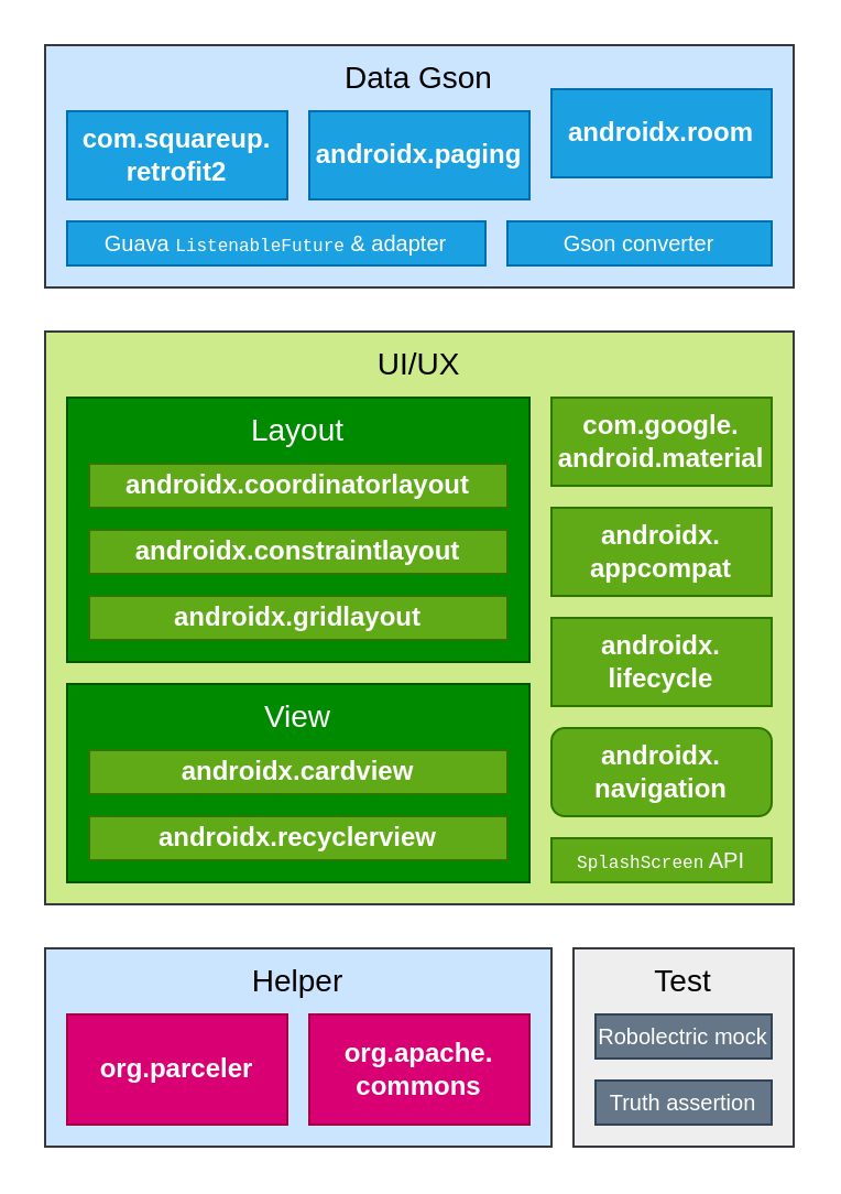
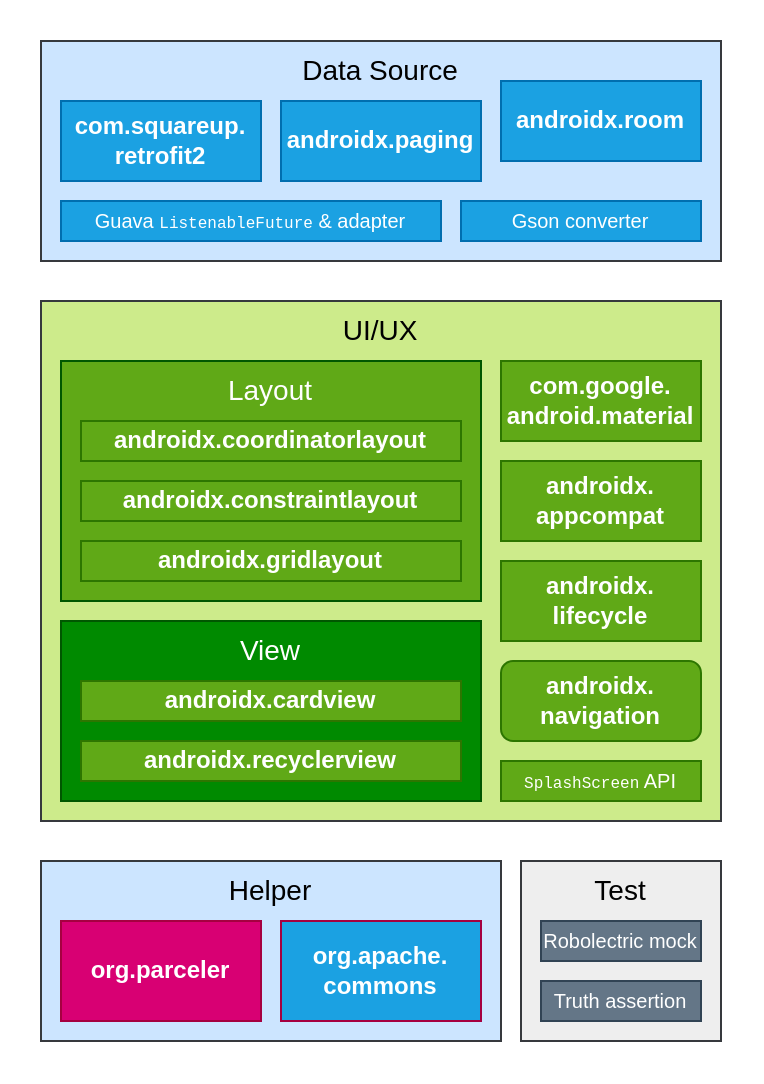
- <mxCell id="4" value="Data Gson" style="rounded=0;whiteSpace=wrap;html=1;verticalAlign=top;fillColor=#cce5ff;strokeColor=#36393d;fontSize=14;fontColor=#000000;" parent="1" vertex="1"><mxGeometry x="20" y="20" width="340" height="110" as="geometry" /></mxCell>
+ <mxCell id="4" value="Data Source" style="rounded=0;whiteSpace=wrap;html=1;verticalAlign=top;fillColor=#cce5ff;strokeColor=#36393d;fontSize=14;fontColor=#000000;" parent="1" vertex="1"><mxGeometry x="20" y="20" width="340" height="110" as="geometry" /></mxCell>
- <mxCell id="11" value="Layout" style="rounded=0;whiteSpace=wrap;html=1;verticalAlign=top;fillColor=#008a00;strokeColor=#005700;fontSize=14;fontColor=#ffffff;" parent="1" vertex="1"><mxGeometry x="30" y="180" width="210" height="120" as="geometry" /></mxCell>
+ <mxCell id="11" value="Layout" style="rounded=0;whiteSpace=wrap;html=1;verticalAlign=top;fillColor=#60a917;strokeColor=#005700;fontSize=14;fontColor=#ffffff;" parent="1" vertex="1"><mxGeometry x="30" y="180" width="210" height="120" as="geometry" /></mxCell>
- <mxCell id="23" value="org.apache.&lt;div&gt;commons&lt;/div&gt;" style="rounded=0;whiteSpace=wrap;html=1;fontSize=12;fontStyle=1;fillColor=#d80073;strokeColor=#A50040;fontColor=#ffffff;" parent="1" vertex="1"><mxGeometry x="140" y="460" width="100" height="50" as="geometry" /></mxCell>
+ <mxCell id="23" value="org.apache.&lt;div&gt;commons&lt;/div&gt;" style="rounded=0;whiteSpace=wrap;html=1;fontSize=12;fontStyle=1;fillColor=#1ba1e2;strokeColor=#A50040;fontColor=#ffffff;" parent="1" vertex="1"><mxGeometry x="140" y="460" width="100" height="50" as="geometry" /></mxCell>
